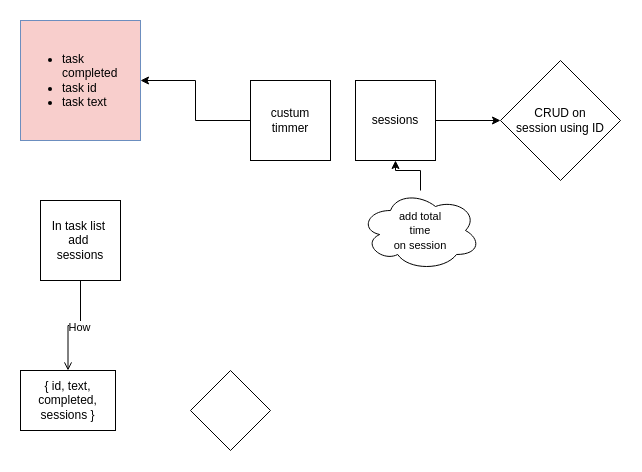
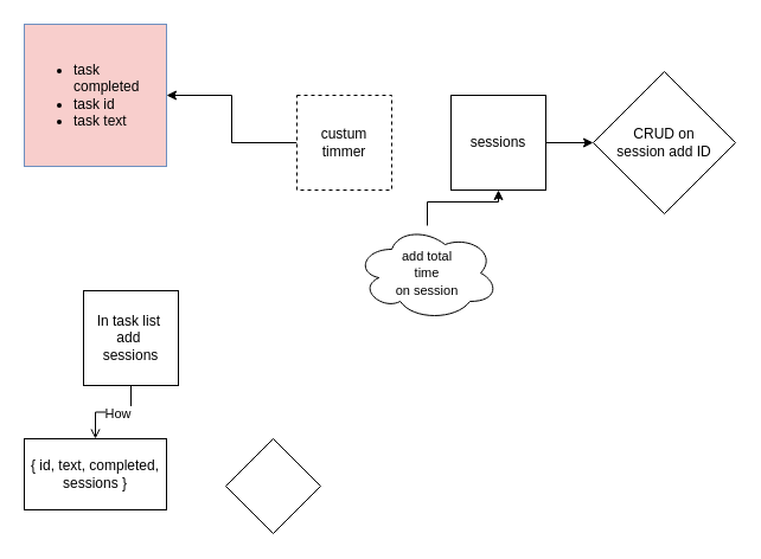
- <mxCell id="11" value="custum timmer" style="whiteSpace=wrap;html=1;aspect=fixed;" parent="1" vertex="1"><mxGeometry x="250" y="80" width="80" height="80" as="geometry" /></mxCell>
+ <mxCell id="11" value="custum timmer" style="whiteSpace=wrap;html=1;aspect=fixed;dashed=1;" parent="1" vertex="1"><mxGeometry x="250" y="80" width="80" height="80" as="geometry" /></mxCell>
- <mxCell id="7" value="sessions" style="whiteSpace=wrap;html=1;aspect=fixed;" parent="1" vertex="1"><mxGeometry x="355" y="80" width="80" height="80" as="geometry" /></mxCell>
+ <mxCell id="7" value="sessions" style="whiteSpace=wrap;html=1;aspect=fixed;" parent="1" vertex="1"><mxGeometry x="380" y="80" width="80" height="80" as="geometry" /></mxCell>
- <mxCell id="12" value="CRUD on&lt;div&gt;session using ID&lt;/div&gt;" style="rhombus;whiteSpace=wrap;html=1;" parent="1" vertex="1"><mxGeometry x="500" y="60" width="120" height="120" as="geometry" /></mxCell>
+ <mxCell id="12" value="CRUD on&lt;div&gt;session add ID&lt;/div&gt;" style="rhombus;whiteSpace=wrap;html=1;" parent="1" vertex="1"><mxGeometry x="500" y="60" width="120" height="120" as="geometry" /></mxCell>
- <mxCell id="9" value="&lt;span style=&quot;text-wrap: nowrap; font-size: 11px; background-color: rgb(255, 255, 255);&quot;&gt;add&amp;nbsp;&lt;/span&gt;&lt;span style=&quot;color: light-dark(rgb(0, 0, 0), rgb(255, 255, 255)); text-wrap: nowrap; background-color: rgb(255, 255, 255); font-size: 11px;&quot;&gt;total&lt;/span&gt;&lt;div&gt;&lt;span style=&quot;background-color: rgb(255, 255, 255); font-size: 11px; text-wrap: nowrap; color: light-dark(rgb(0, 0, 0), rgb(255, 255, 255));&quot;&gt;time&lt;/span&gt;&lt;/div&gt;&lt;div&gt;&lt;span style=&quot;background-color: rgb(255, 255, 255); font-size: 11px; text-wrap: nowrap; color: light-dark(rgb(0, 0, 0), rgb(255, 255, 255));&quot;&gt;on session&lt;/span&gt;&lt;/div&gt;" style="ellipse;shape=cloud;whiteSpace=wrap;html=1;" parent="1" vertex="1"><mxGeometry x="360" y="190" width="120" height="80" as="geometry" /></mxCell>
+ <mxCell id="9" value="&lt;span style=&quot;text-wrap: nowrap; font-size: 11px; background-color: rgb(255, 255, 255);&quot;&gt;add&amp;nbsp;&lt;/span&gt;&lt;span style=&quot;color: light-dark(rgb(0, 0, 0), rgb(255, 255, 255)); text-wrap: nowrap; background-color: rgb(255, 255, 255); font-size: 11px;&quot;&gt;total&lt;/span&gt;&lt;div&gt;&lt;span style=&quot;background-color: rgb(255, 255, 255); font-size: 11px; text-wrap: nowrap; color: light-dark(rgb(0, 0, 0), rgb(255, 255, 255));&quot;&gt;time&lt;/span&gt;&lt;/div&gt;&lt;div&gt;&lt;span style=&quot;background-color: rgb(255, 255, 255); font-size: 11px; text-wrap: nowrap; color: light-dark(rgb(0, 0, 0), rgb(255, 255, 255));&quot;&gt;on session&lt;/span&gt;&lt;/div&gt;" style="ellipse;shape=cloud;whiteSpace=wrap;html=1;" parent="1" vertex="1"><mxGeometry x="300" y="190" width="120" height="80" as="geometry" /></mxCell>
- <mxCell id="5" value="In task list&amp;nbsp;&lt;div&gt;add&amp;nbsp;&lt;/div&gt;&lt;div&gt;sessions&lt;/div&gt;" style="whiteSpace=wrap;html=1;aspect=fixed;" parent="1" vertex="1"><mxGeometry x="40" y="200" width="80" height="80" as="geometry" /></mxCell>
+ <mxCell id="5" value="In task list&amp;nbsp;&lt;div&gt;add&amp;nbsp;&lt;/div&gt;&lt;div&gt;sessions&lt;/div&gt;" style="whiteSpace=wrap;html=1;aspect=fixed;" parent="1" vertex="1"><mxGeometry x="70" y="245" width="80" height="80" as="geometry" /></mxCell>
- <mxCell id="13" value="{ id, text, completed, sessions }" style="whiteSpace=wrap;html=1;" parent="1" vertex="1"><mxGeometry x="20" y="370" width="95" height="60" as="geometry" /></mxCell>
+ <mxCell id="13" value="{ id, text, completed, sessions }" style="whiteSpace=wrap;html=1;" parent="1" vertex="1"><mxGeometry x="20" y="370" width="120" height="60" as="geometry" /></mxCell>
